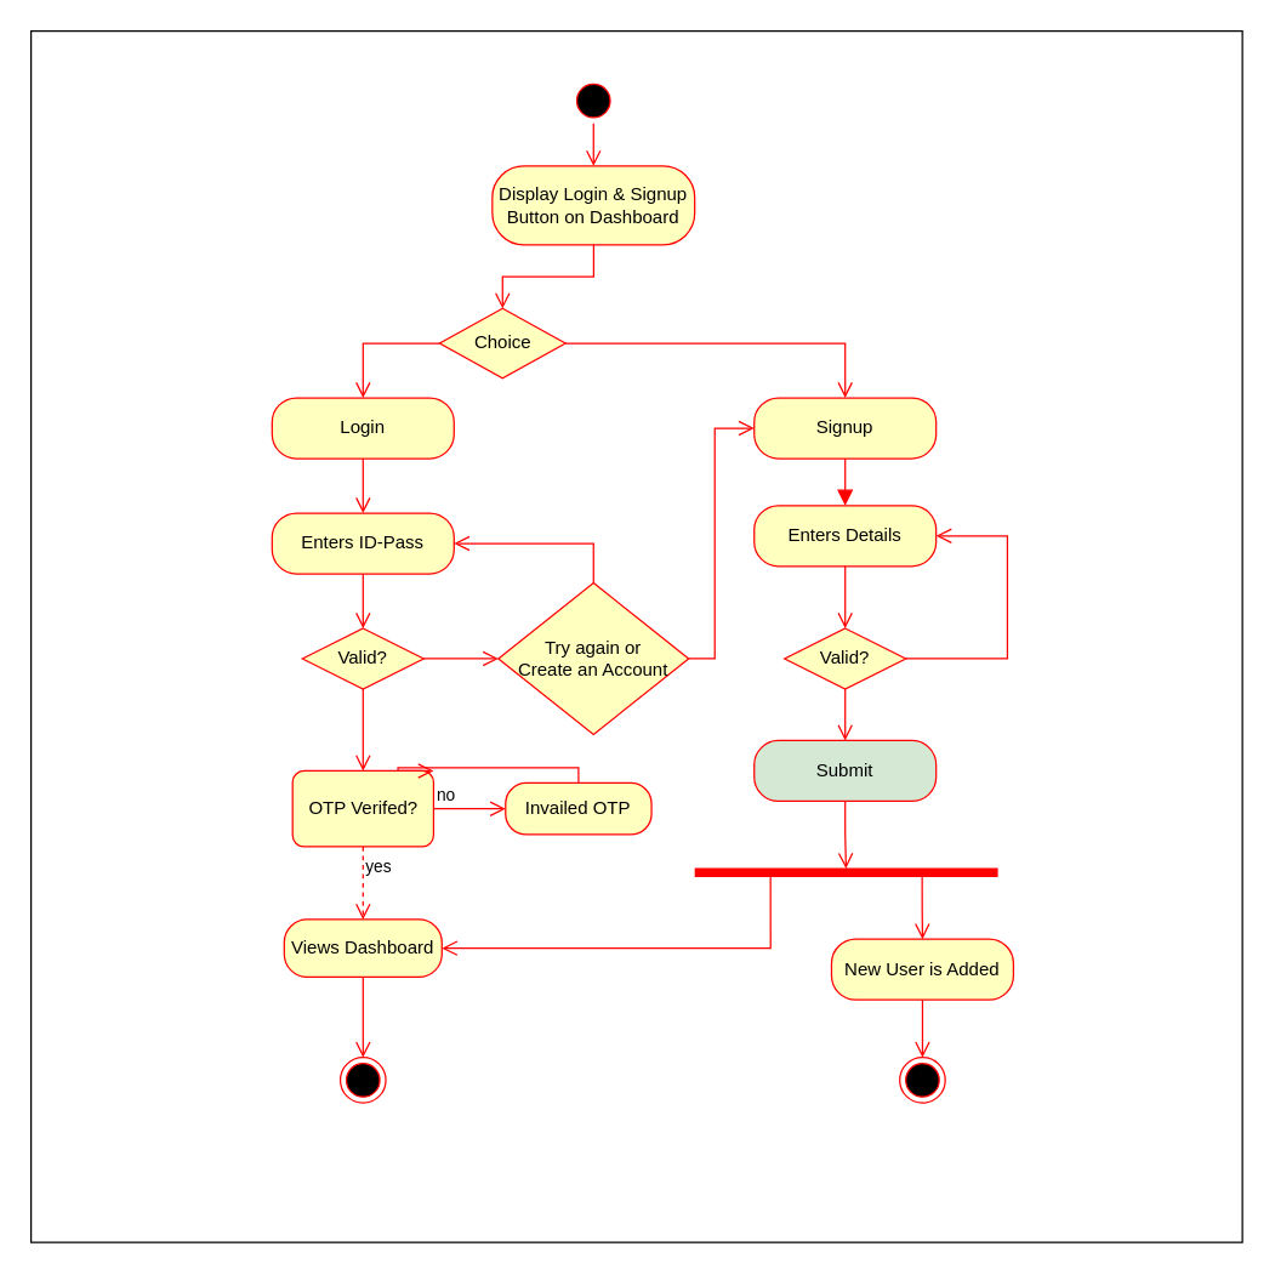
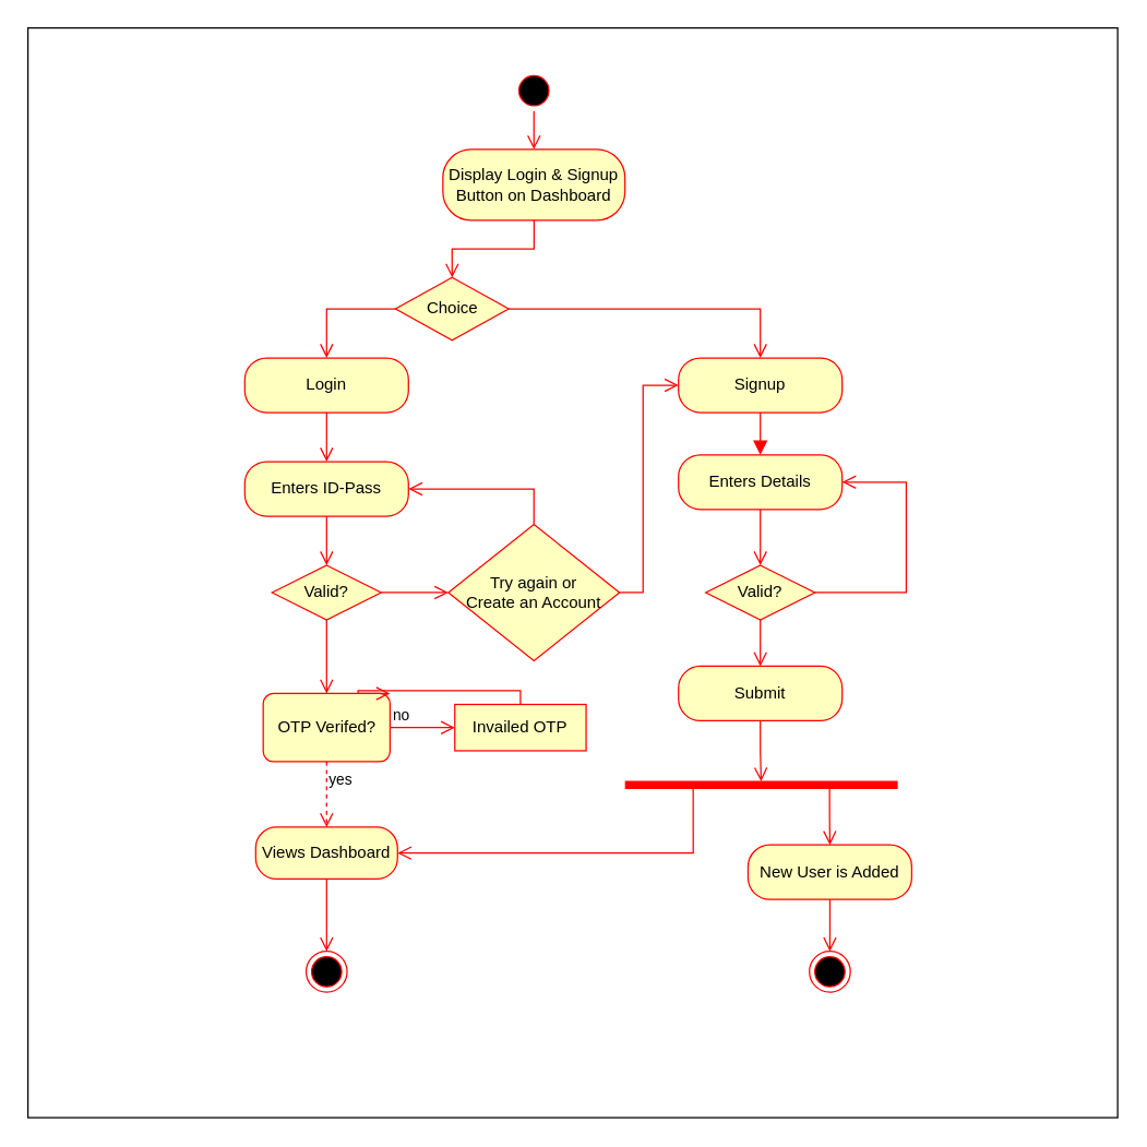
- <mxCell id="24" value="Submit" style="rounded=1;whiteSpace=wrap;html=1;arcSize=40;fontColor=#000000;fillColor=#d5e8d4;strokeColor=#ff0000;" parent="1" vertex="1"><mxGeometry x="497" y="488" width="120" height="40" as="geometry" /></mxCell>
+ <mxCell id="24" value="Submit" style="rounded=1;whiteSpace=wrap;html=1;arcSize=40;fontColor=#000000;fillColor=#ffffc0;strokeColor=#ff0000;" parent="1" vertex="1"><mxGeometry x="497" y="488" width="120" height="40" as="geometry" /></mxCell>
- <mxCell id="41" value="Invailed OTP" style="rounded=1;whiteSpace=wrap;html=1;arcSize=40;fontColor=#000000;fillColor=#ffffc0;strokeColor=#ff0000;" vertex="1" parent="1"><mxGeometry x="333" y="516" width="96.25" height="34" as="geometry" /></mxCell>
+ <mxCell id="41" value="Invailed OTP" style="whiteSpace=wrap;html=1;arcSize=40;fontColor=#000000;fillColor=#ffffc0;strokeColor=#ff0000;rounded=0;" vertex="1" parent="1"><mxGeometry x="333" y="516" width="96.25" height="34" as="geometry" /></mxCell>
